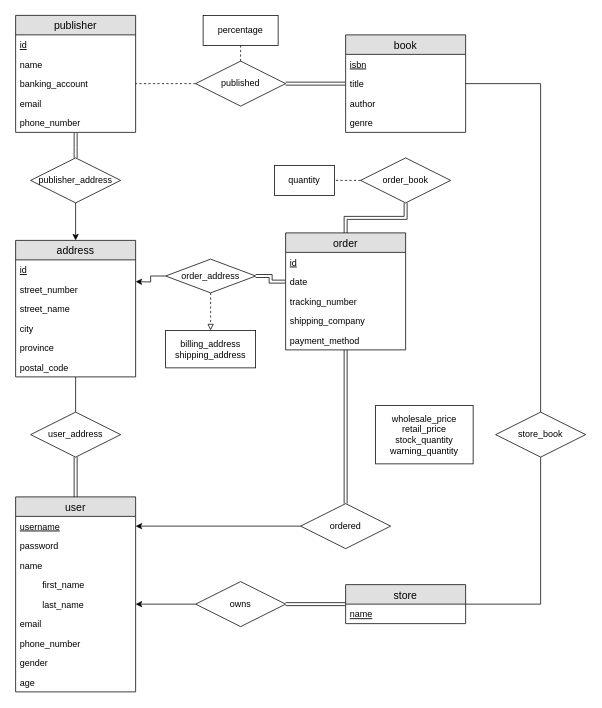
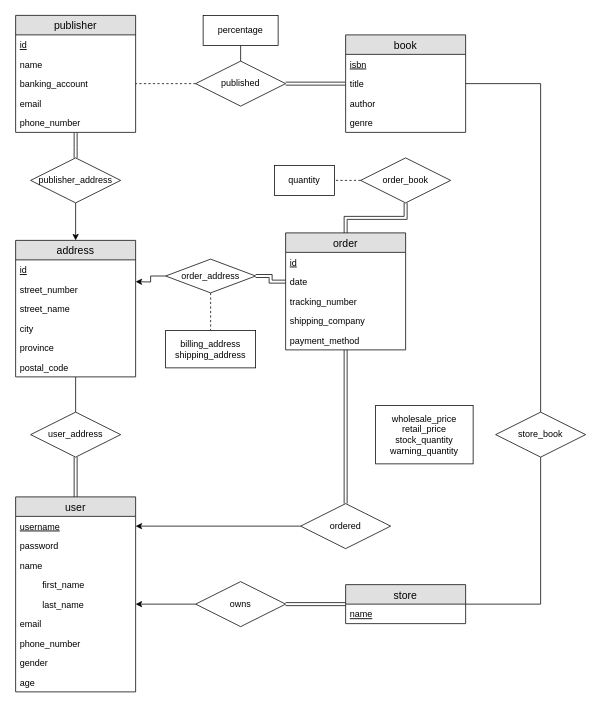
- <mxCell id="11" style="edgeStyle=orthogonalEdgeStyle;rounded=0;orthogonalLoop=1;jettySize=auto;html=1;exitX=0.5;exitY=1;exitDx=0;exitDy=0;entryX=0.5;entryY=0;entryDx=0;entryDy=0;endArrow=none;endFill=0;dashed=1;" edge="1" parent="1" source="12" target="10"><mxGeometry relative="1" as="geometry" /></mxCell>
+ <mxCell id="11" style="edgeStyle=orthogonalEdgeStyle;rounded=0;orthogonalLoop=1;jettySize=auto;html=1;exitX=0.5;exitY=1;exitDx=0;exitDy=0;entryX=0.5;entryY=0;entryDx=0;entryDy=0;endArrow=none;endFill=0;dashed=0;" edge="1" parent="1" source="12" target="10"><mxGeometry relative="1" as="geometry" /></mxCell>
- <mxCell id="26" style="edgeStyle=orthogonalEdgeStyle;rounded=0;orthogonalLoop=1;jettySize=auto;html=1;exitX=0.5;exitY=1;exitDx=0;exitDy=0;entryX=0.5;entryY=0;entryDx=0;entryDy=0;endArrow=block;endFill=0;dashed=1;" edge="1" parent="1" source="27" target="28"><mxGeometry relative="1" as="geometry" /></mxCell>
+ <mxCell id="26" style="edgeStyle=orthogonalEdgeStyle;rounded=0;orthogonalLoop=1;jettySize=auto;html=1;exitX=0.5;exitY=1;exitDx=0;exitDy=0;entryX=0.5;entryY=0;entryDx=0;entryDy=0;endArrow=none;endFill=0;dashed=1;" edge="1" parent="1" source="27" target="28"><mxGeometry relative="1" as="geometry" /></mxCell>
